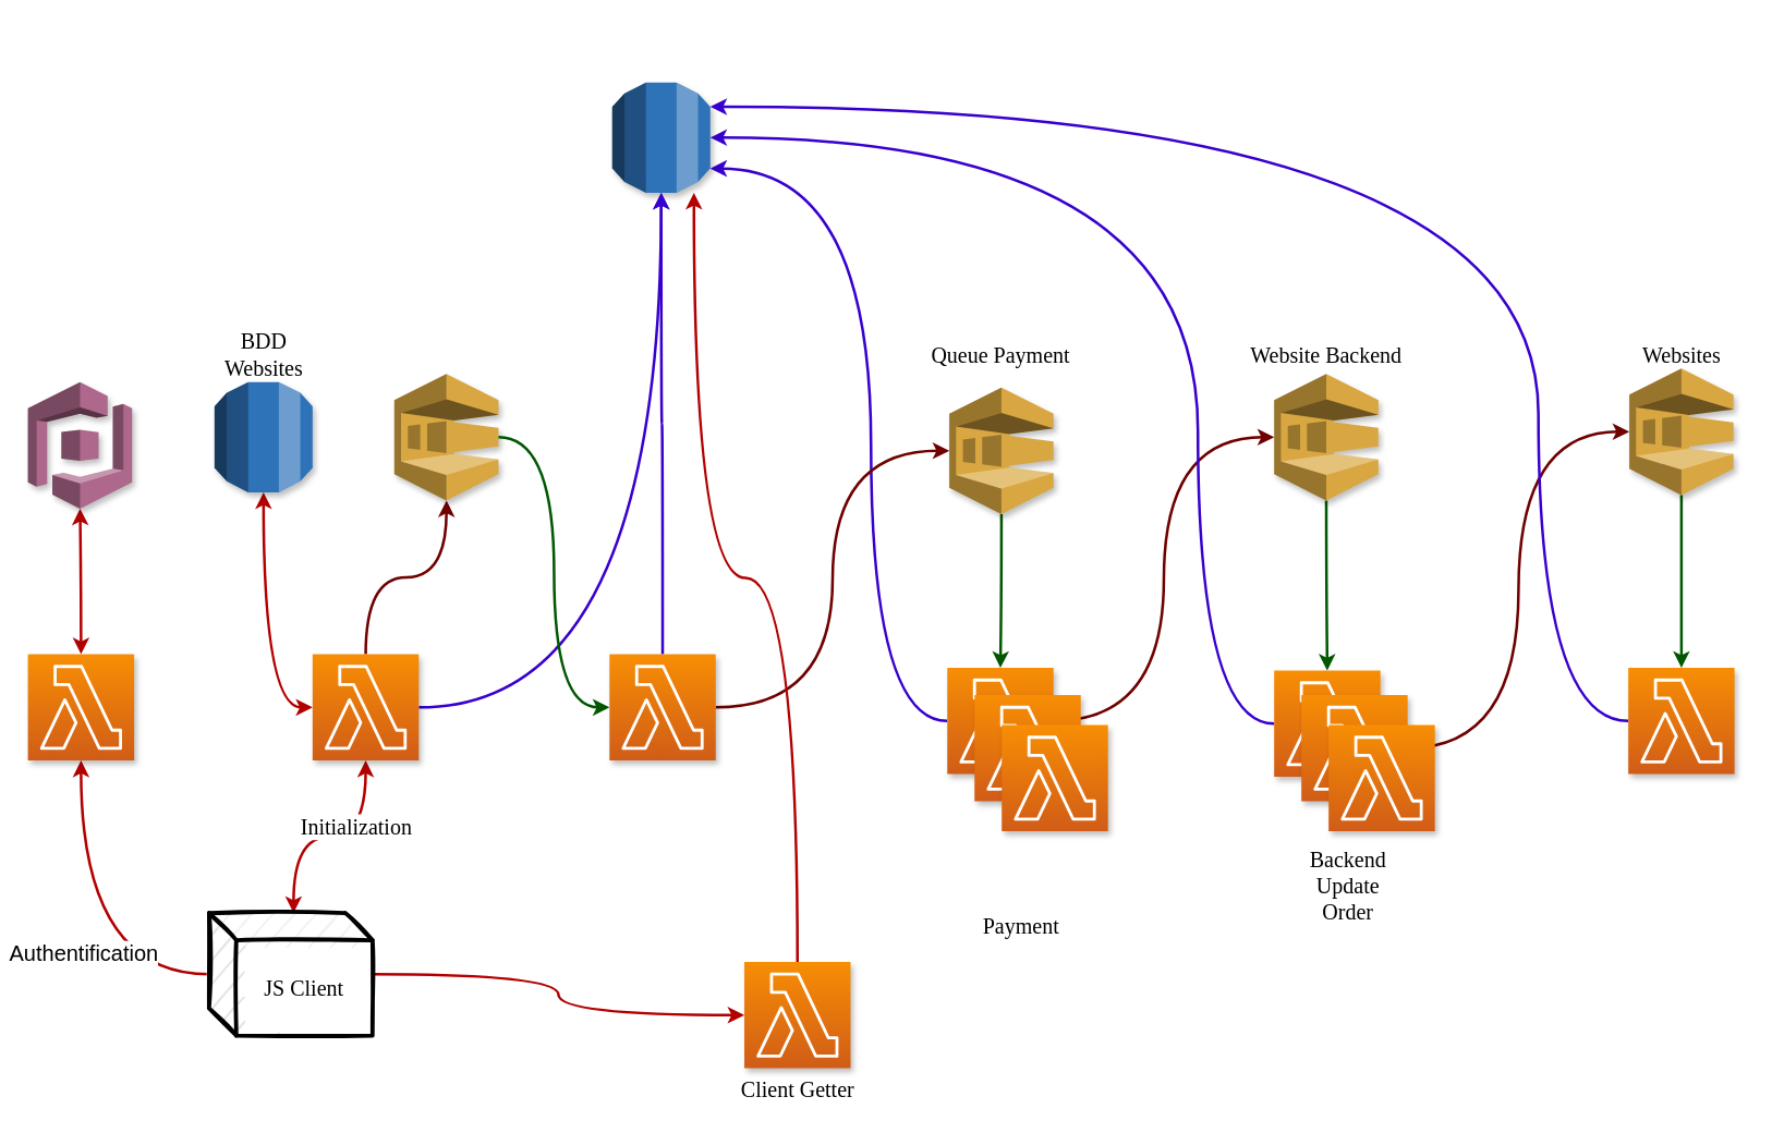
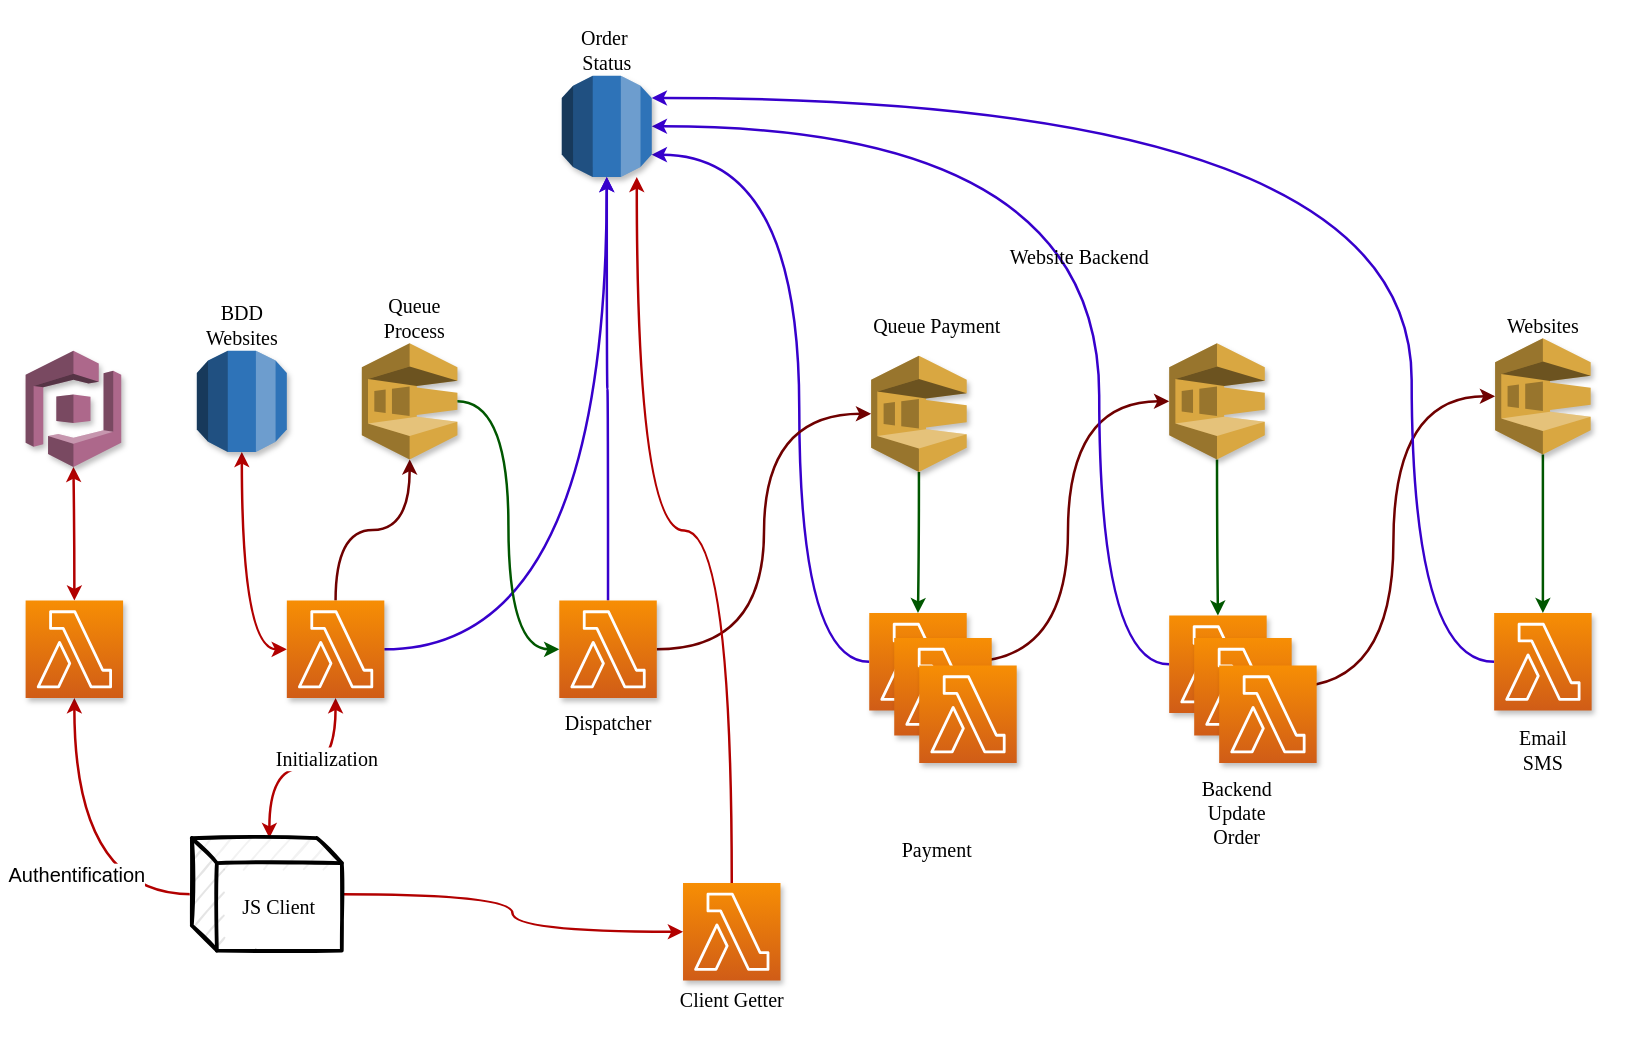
+ <mxCell id="34" value="Order&amp;nbsp;&lt;br&gt;Status" style="text;html=1;align=center;verticalAlign=middle;resizable=0;points=[];autosize=1;strokeColor=none;fillColor=none;fontSize=16;fontFamily=Architects Daughter;" vertex="1" parent="32"><mxGeometry x="1" width="70" height="40" as="geometry" /></mxCell>
+ <mxCell id="31" value="Queue&lt;br&gt;Process" style="text;html=1;align=center;verticalAlign=middle;resizable=0;points=[];autosize=1;strokeColor=none;fillColor=none;fontSize=16;fontFamily=Architects Daughter;" vertex="1" parent="29"><mxGeometry x="1.5" width="80" height="40" as="geometry" /></mxCell>
- <mxCell id="35" value="Queue Payment" style="text;html=1;align=center;verticalAlign=middle;resizable=0;points=[];autosize=1;strokeColor=none;fillColor=none;fontSize=16;fontFamily=Architects Daughter;" vertex="1" parent="1"><mxGeometry x="669" width="130" height="20" as="geometry" y="250" /></mxCell>
+ <mxCell id="35" value="Queue Payment" style="text;html=1;align=center;verticalAlign=middle;resizable=0;points=[];autosize=1;strokeColor=none;fillColor=none;fontSize=16;fontFamily=Architects Daughter;" vertex="1" parent="1"><mxGeometry x="684" y="250" width="130" height="20" as="geometry" /></mxCell>
- <mxCell id="43" value="Website Backend" style="text;html=1;align=center;verticalAlign=middle;resizable=0;points=[];autosize=1;strokeColor=none;fillColor=none;fontSize=16;fontFamily=Architects Daughter;" vertex="1" parent="1"><mxGeometry x="903.25" width="140" height="20" as="geometry" y="250" /></mxCell>
+ <mxCell id="43" value="Website Backend" style="text;html=1;align=center;verticalAlign=middle;resizable=0;points=[];autosize=1;strokeColor=none;fillColor=none;fontSize=16;fontFamily=Architects Daughter;" vertex="1" parent="1"><mxGeometry x="793.25" y="195" width="140" height="20" as="geometry" /></mxCell>
+ <mxCell id="40" value="Dispatcher" style="text;html=1;align=center;verticalAlign=middle;resizable=0;points=[];autosize=1;strokeColor=none;fillColor=none;fontSize=16;fontFamily=Architects Daughter;" vertex="1" parent="1"><mxGeometry x="436" y="568" width="100" height="20" as="geometry" /></mxCell>
+ <mxCell id="53" value="Email&lt;br&gt;SMS" style="text;html=1;align=center;verticalAlign=middle;resizable=0;points=[];autosize=1;strokeColor=none;fillColor=none;fontSize=16;fontFamily=Architects Daughter;" vertex="1" parent="1"><mxGeometry x="1209" y="580" width="50" height="40" as="geometry" /></mxCell>
